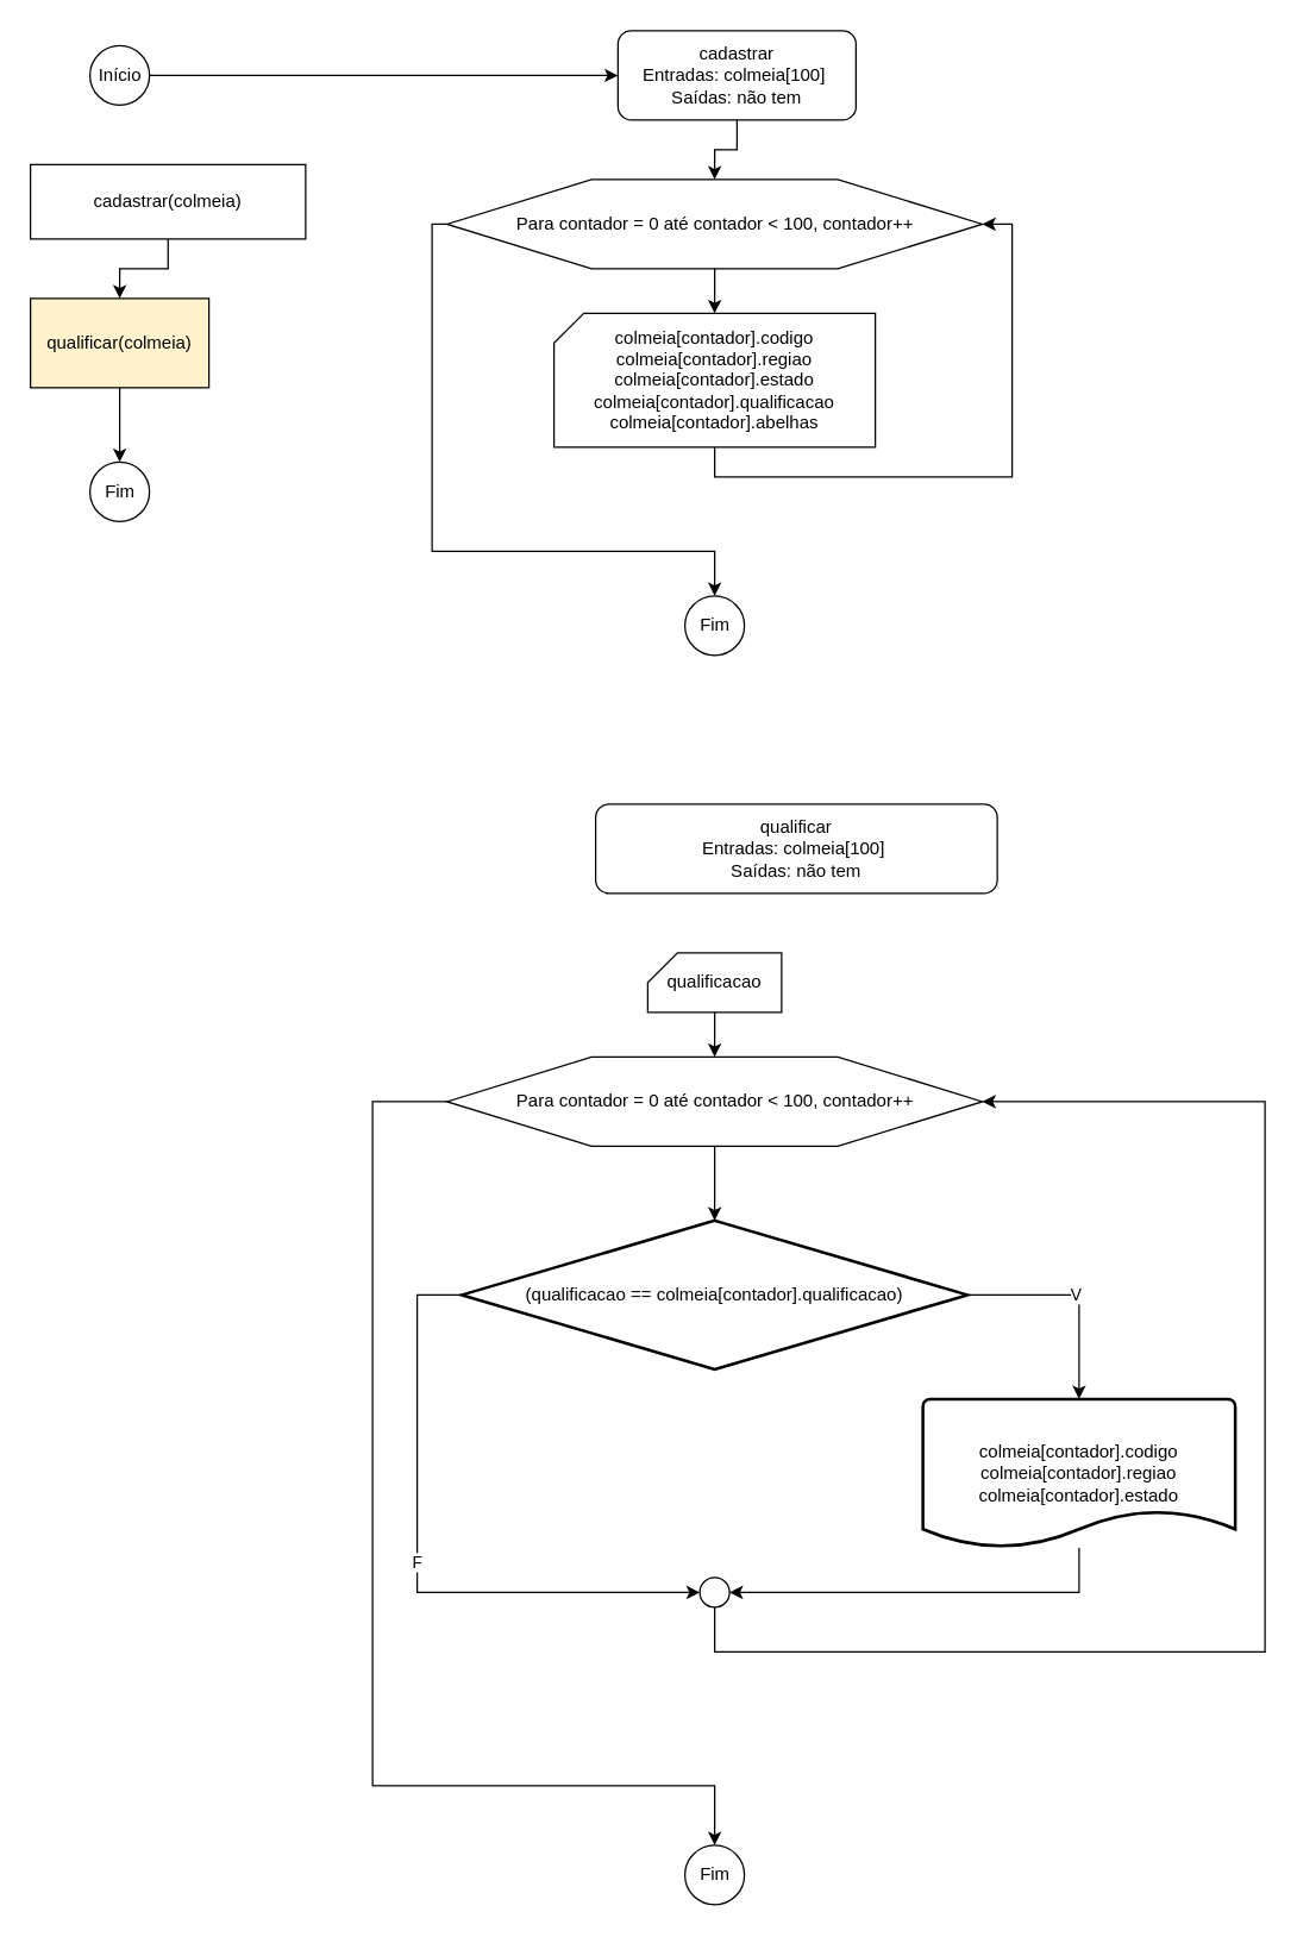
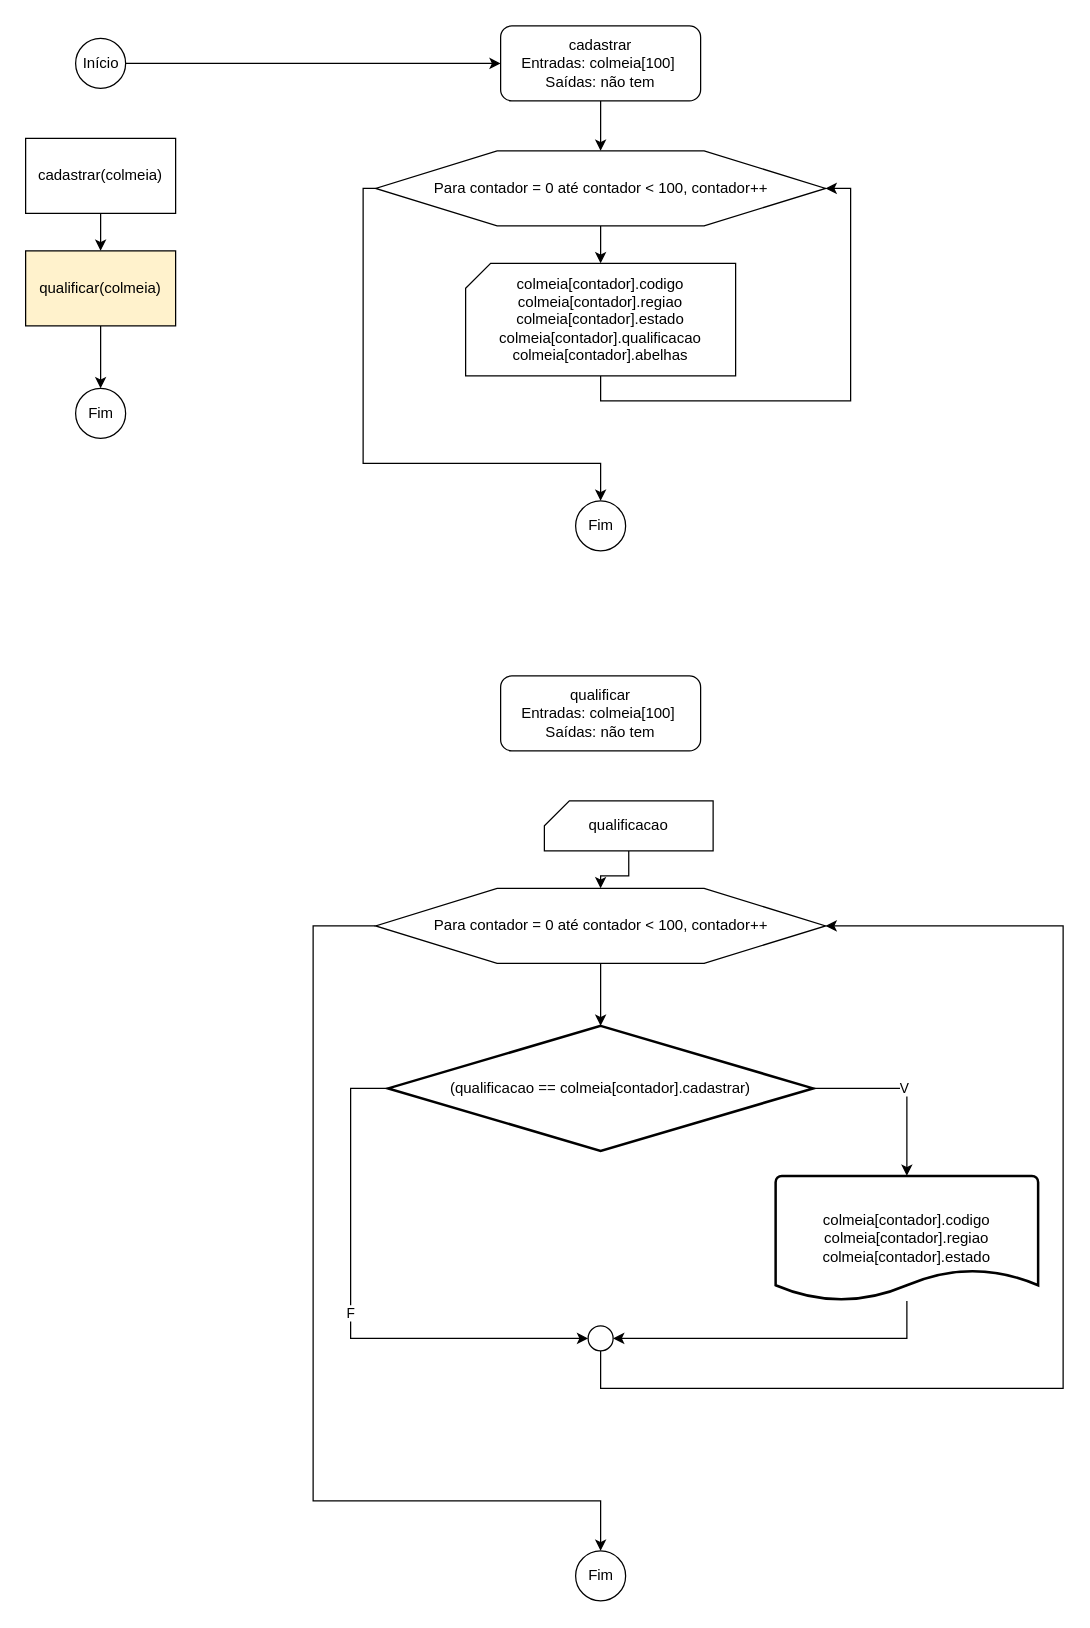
- <mxCell id="10" value="cadastrar&lt;br&gt;Entradas: colmeia[100]&amp;nbsp;&lt;br&gt;Saídas: não tem" style="rounded=1;whiteSpace=wrap;html=1;" vertex="1" parent="1"><mxGeometry x="415" y="20" width="160" height="60" as="geometry" /></mxCell>
+ <mxCell id="10" value="cadastrar&lt;br&gt;Entradas: colmeia[100]&amp;nbsp;&lt;br&gt;Saídas: não tem" style="rounded=1;whiteSpace=wrap;html=1;" vertex="1" parent="1"><mxGeometry x="400" y="20" width="160" height="60" as="geometry" /></mxCell>
- <mxCell id="5" value="cadastrar(colmeia)" style="rounded=0;whiteSpace=wrap;html=1;" vertex="1" parent="1"><mxGeometry x="20" y="110" width="185" height="50" as="geometry" /></mxCell>
+ <mxCell id="5" value="cadastrar(colmeia)" style="rounded=0;whiteSpace=wrap;html=1;" vertex="1" parent="1"><mxGeometry x="20" y="110" width="120" height="60" as="geometry" /></mxCell>
- <mxCell id="17" value="qualificar&lt;br&gt;Entradas: colmeia[100]&amp;nbsp;&lt;br&gt;Saídas: não tem" style="rounded=1;whiteSpace=wrap;html=1;" vertex="1" parent="1"><mxGeometry x="400" y="540" width="270" height="60" as="geometry" /></mxCell>
+ <mxCell id="17" value="qualificar&lt;br&gt;Entradas: colmeia[100]&amp;nbsp;&lt;br&gt;Saídas: não tem" style="rounded=1;whiteSpace=wrap;html=1;" vertex="1" parent="1"><mxGeometry x="400" y="540" width="160" height="60" as="geometry" /></mxCell>
- <mxCell id="22" value="qualificacao" style="verticalLabelPosition=middle;verticalAlign=middle;html=1;shape=card;whiteSpace=wrap;size=20;arcSize=12;labelPosition=center;align=center;" vertex="1" parent="1"><mxGeometry x="435" y="640" width="90" height="40" as="geometry" /></mxCell>
+ <mxCell id="22" value="qualificacao" style="verticalLabelPosition=middle;verticalAlign=middle;html=1;shape=card;whiteSpace=wrap;size=20;arcSize=12;labelPosition=center;align=center;" vertex="1" parent="1"><mxGeometry x="435" y="640" width="135" height="40" as="geometry" /></mxCell>
- <mxCell id="25" value="(qualificacao == colmeia[contador].qualificacao)" style="strokeWidth=2;html=1;shape=mxgraph.flowchart.decision;whiteSpace=wrap;" vertex="1" parent="1"><mxGeometry x="310" y="820" width="340" height="100" as="geometry" /></mxCell>
+ <mxCell id="25" value="(qualificacao == colmeia[contador].cadastrar)" style="strokeWidth=2;html=1;shape=mxgraph.flowchart.decision;whiteSpace=wrap;" vertex="1" parent="1"><mxGeometry x="310" y="820" width="340" height="100" as="geometry" /></mxCell>
